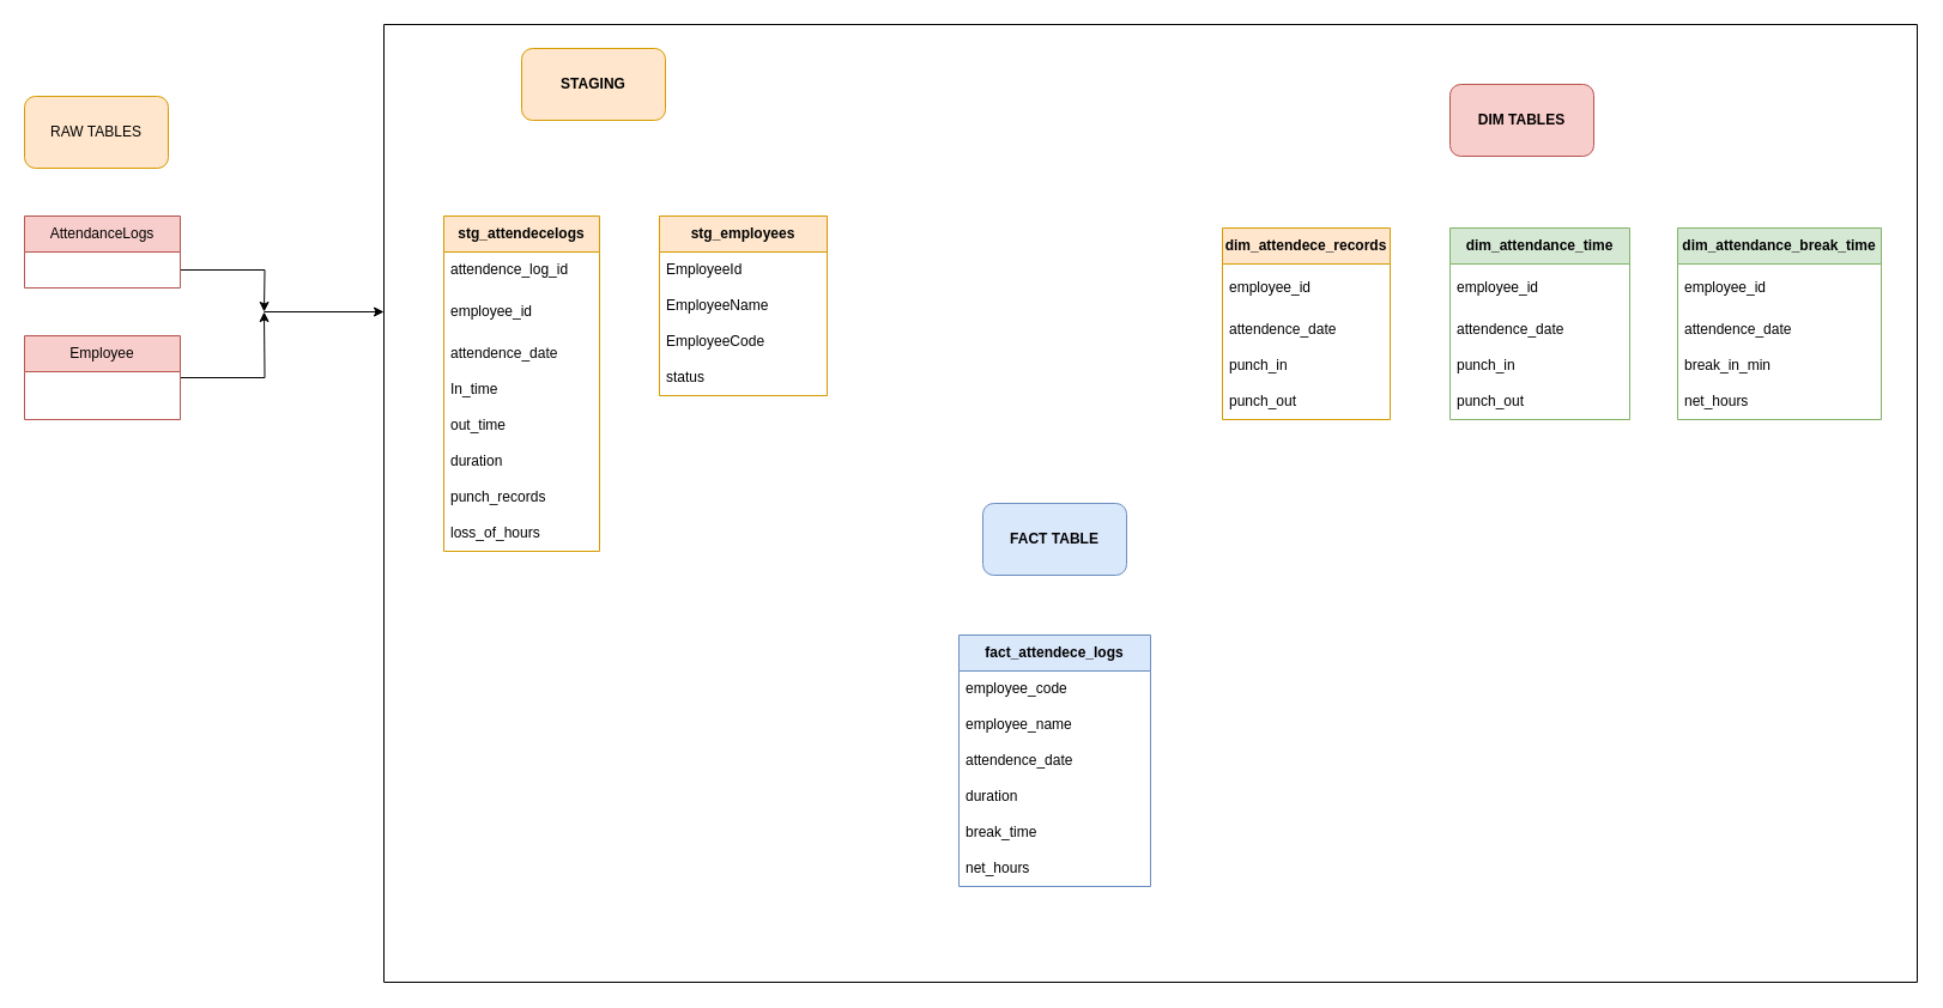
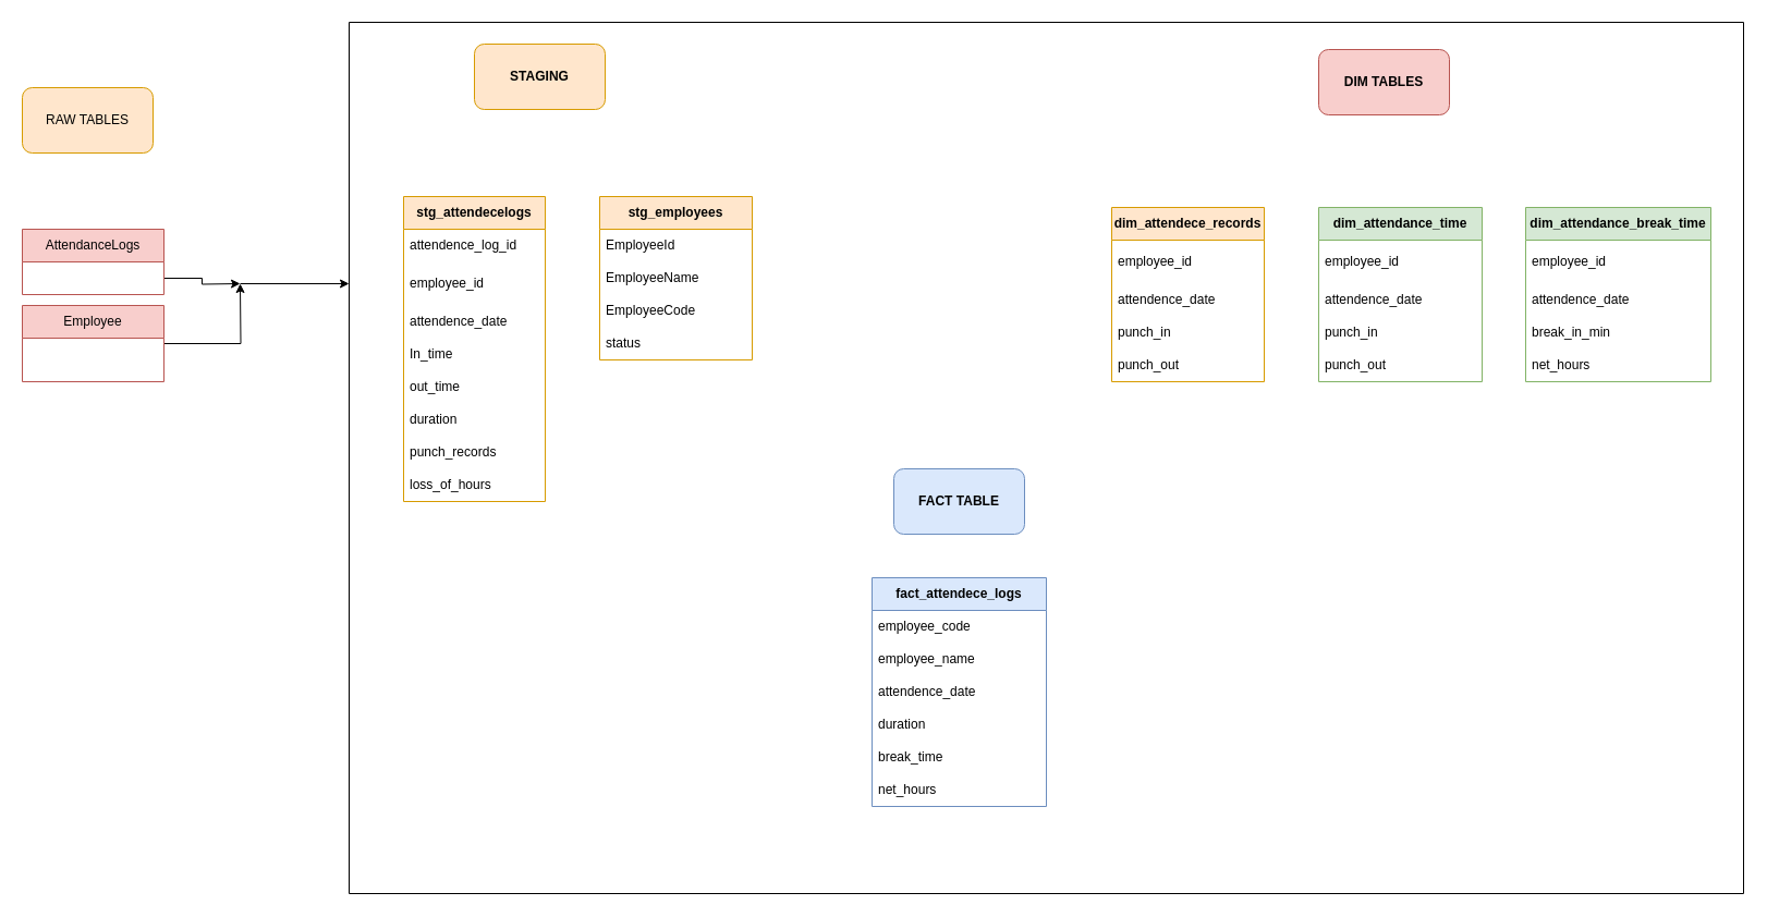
- <mxCell id="8" value="DIM TABLES" style="rounded=1;whiteSpace=wrap;html=1;fillColor=#f8cecc;strokeColor=#b85450;fontStyle=1" parent="2" vertex="1"><mxGeometry x="890" y="50" width="120" height="60" as="geometry" /></mxCell>
+ <mxCell id="8" value="DIM TABLES" style="rounded=1;whiteSpace=wrap;html=1;fillColor=#f8cecc;strokeColor=#b85450;fontStyle=1" parent="2" vertex="1"><mxGeometry x="890" y="25" width="120" height="60" as="geometry" /></mxCell>
- <mxCell id="43" value="AttendanceLogs" style="swimlane;fontStyle=0;childLayout=stackLayout;horizontal=1;startSize=30;horizontalStack=0;resizeParent=1;resizeParentMax=0;resizeLast=0;collapsible=1;marginBottom=0;whiteSpace=wrap;html=1;fillColor=#f8cecc;strokeColor=#b85450;" vertex="1" parent="1"><mxGeometry x="20" y="180" width="130" height="60" as="geometry" /></mxCell>
+ <mxCell id="43" value="AttendanceLogs" style="swimlane;fontStyle=0;childLayout=stackLayout;horizontal=1;startSize=30;horizontalStack=0;resizeParent=1;resizeParentMax=0;resizeLast=0;collapsible=1;marginBottom=0;whiteSpace=wrap;html=1;fillColor=#f8cecc;strokeColor=#b85450;" vertex="1" parent="1"><mxGeometry x="20" y="210" width="130" height="60" as="geometry" /></mxCell>
- <mxCell id="23" value="FACT TABLE" style="rounded=1;whiteSpace=wrap;html=1;fillColor=#dae8fc;strokeColor=#6c8ebf;fontStyle=1" parent="2" vertex="1"><mxGeometry x="500" y="400" width="120" height="60" as="geometry" /></mxCell>
+ <mxCell id="23" value="FACT TABLE" style="rounded=1;whiteSpace=wrap;html=1;fillColor=#dae8fc;strokeColor=#6c8ebf;fontStyle=1" parent="2" vertex="1"><mxGeometry x="500" y="410" width="120" height="60" as="geometry" /></mxCell>
